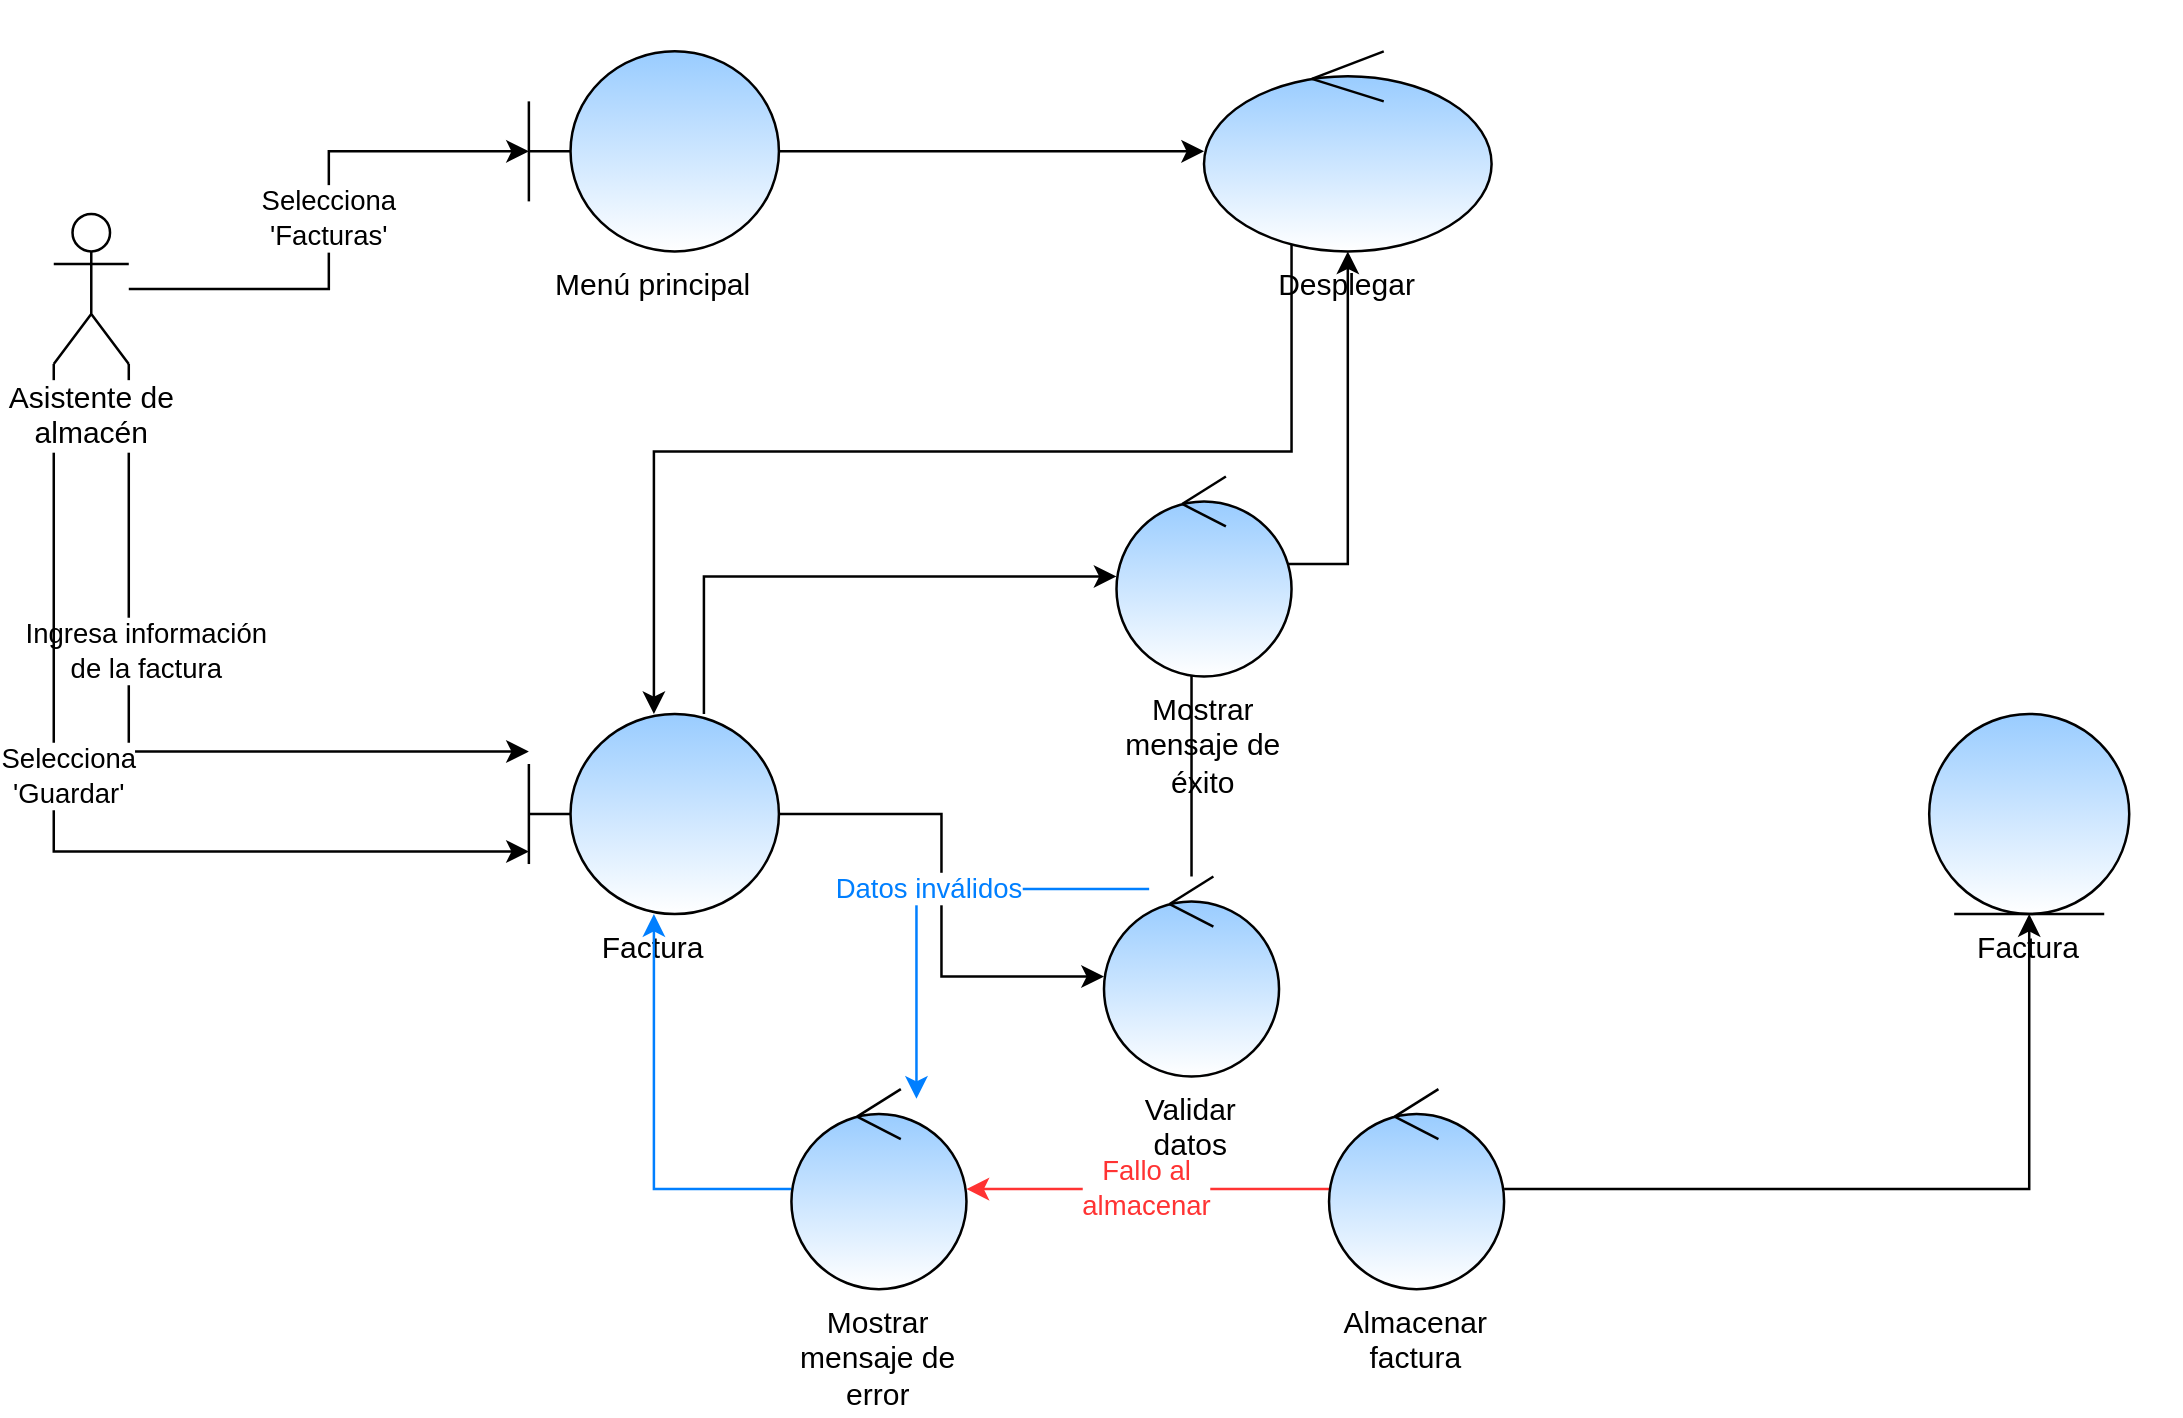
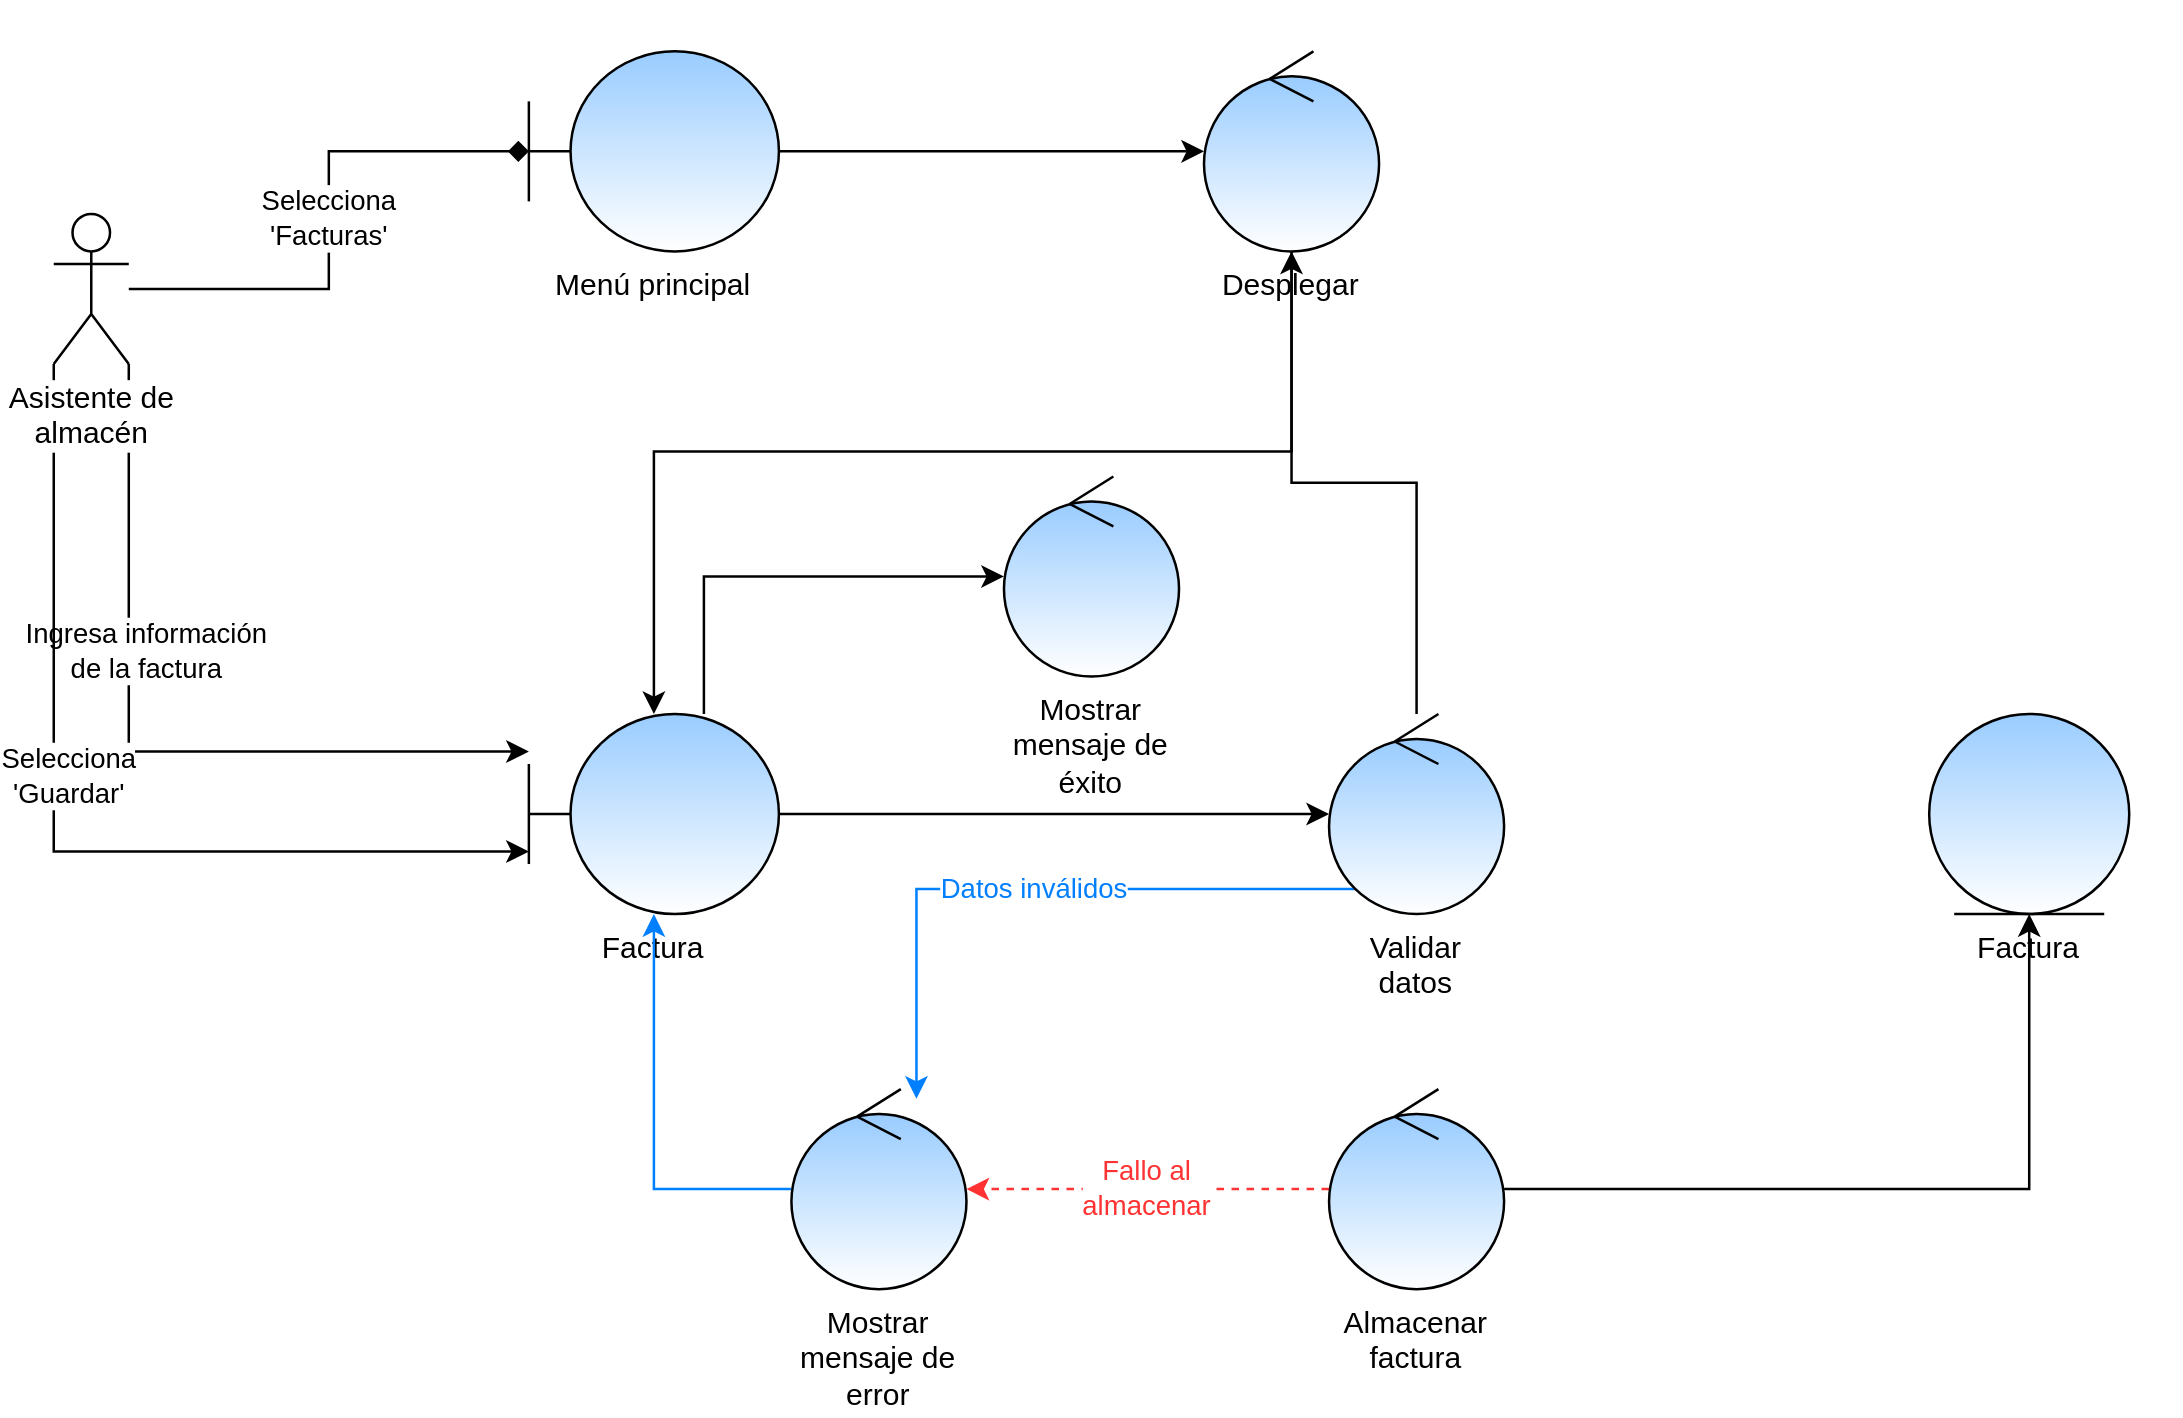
- <mxCell id="2" value="Selecciona &lt;br&gt;'Facturas'" style="edgeStyle=orthogonalEdgeStyle;rounded=0;orthogonalLoop=1;jettySize=auto;html=1;" parent="1" source="5" target="7" edge="1"><mxGeometry relative="1" as="geometry" /></mxCell>
+ <mxCell id="2" value="Selecciona &lt;br&gt;'Facturas'" style="edgeStyle=orthogonalEdgeStyle;rounded=0;orthogonalLoop=1;jettySize=auto;html=1;endArrow=diamond;" parent="1" source="5" target="7" edge="1"><mxGeometry relative="1" as="geometry" /></mxCell>
- <mxCell id="9" value="Desplegar" style="ellipse;shape=umlControl;whiteSpace=wrap;html=1;fillColor=#99CCFF;gradientColor=#ffffff;labelPosition=center;verticalLabelPosition=bottom;align=center;verticalAlign=top;" parent="1" vertex="1"><mxGeometry x="480" y="20" width="115" height="80" as="geometry" /></mxCell>
+ <mxCell id="9" value="Desplegar" style="ellipse;shape=umlControl;whiteSpace=wrap;html=1;fillColor=#99CCFF;gradientColor=#ffffff;labelPosition=center;verticalLabelPosition=bottom;align=center;verticalAlign=top;" parent="1" vertex="1"><mxGeometry x="480" y="20" width="70" height="80" as="geometry" /></mxCell>
- <mxCell id="22" value="Mostrar mensaje de éxito" style="ellipse;shape=umlControl;whiteSpace=wrap;html=1;fillColor=#99CCFF;gradientColor=#ffffff;labelPosition=center;verticalLabelPosition=bottom;align=center;verticalAlign=top;" vertex="1" parent="1"><mxGeometry x="445" y="190" width="70" height="80" as="geometry" /></mxCell>
+ <mxCell id="22" value="Mostrar mensaje de éxito" style="ellipse;shape=umlControl;whiteSpace=wrap;html=1;fillColor=#99CCFF;gradientColor=#ffffff;labelPosition=center;verticalLabelPosition=bottom;align=center;verticalAlign=top;" vertex="1" parent="1"><mxGeometry x="400" y="190" width="70" height="80" as="geometry" /></mxCell>
- <mxCell id="15" value="Validar datos" style="ellipse;shape=umlControl;whiteSpace=wrap;html=1;fillColor=#99CCFF;gradientColor=#ffffff;labelPosition=center;verticalLabelPosition=bottom;align=center;verticalAlign=top;" parent="1" vertex="1"><mxGeometry x="440" y="350" width="70" height="80" as="geometry" /></mxCell>
+ <mxCell id="15" value="Validar datos" style="ellipse;shape=umlControl;whiteSpace=wrap;html=1;fillColor=#99CCFF;gradientColor=#ffffff;labelPosition=center;verticalLabelPosition=bottom;align=center;verticalAlign=top;" parent="1" vertex="1"><mxGeometry x="530" y="285" width="70" height="80" as="geometry" /></mxCell>
- <mxCell id="17" value="&lt;font color=&quot;#ff3333&quot;&gt;Fallo al &lt;br&gt;almacenar&lt;/font&gt;" style="edgeStyle=orthogonalEdgeStyle;rounded=0;orthogonalLoop=1;jettySize=auto;html=1;strokeColor=#FF3333;" parent="1" source="18" target="21" edge="1"><mxGeometry relative="1" as="geometry" /></mxCell>
+ <mxCell id="17" value="&lt;font color=&quot;#ff3333&quot;&gt;Fallo al &lt;br&gt;almacenar&lt;/font&gt;" style="edgeStyle=orthogonalEdgeStyle;rounded=0;orthogonalLoop=1;jettySize=auto;html=1;strokeColor=#FF3333;dashed=1;" parent="1" source="18" target="21" edge="1"><mxGeometry relative="1" as="geometry" /></mxCell>
